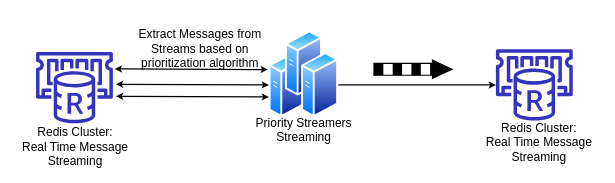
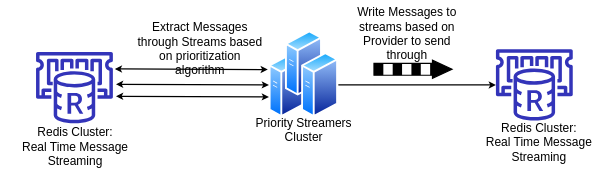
+ <mxCell id="16" value="&lt;font style=&quot;font-size: 20px;&quot;&gt;Write Messages to streams based on Provider to send through&lt;/font&gt;" style="text;html=1;strokeColor=none;fillColor=none;align=center;verticalAlign=middle;whiteSpace=wrap;rounded=0;fontSize=20;" parent="1" vertex="1"><mxGeometry x="582.8" y="20" width="190" height="70" as="geometry" /></mxCell>
- <mxCell id="10" value="&lt;font style=&quot;font-size: 20px;&quot;&gt;Extract Messages from Streams based on prioritization algorithm&lt;/font&gt;" style="text;html=1;strokeColor=none;fillColor=none;align=center;verticalAlign=middle;whiteSpace=wrap;rounded=0;fontSize=20;" parent="1" vertex="1"><mxGeometry x="222.8" y="30" width="220" height="100" as="geometry" /></mxCell>
+ <mxCell id="10" value="&lt;font style=&quot;font-size: 20px;&quot;&gt;Extract Messages through Streams based on prioritization algorithm&lt;/font&gt;" style="text;html=1;strokeColor=none;fillColor=none;align=center;verticalAlign=middle;whiteSpace=wrap;rounded=0;fontSize=20;" parent="1" vertex="1"><mxGeometry x="222.8" y="30" width="220" height="100" as="geometry" /></mxCell>
- <mxCell id="8" value="&lt;font style=&quot;font-size: 20px&quot;&gt;Priority Streamers Streaming&lt;/font&gt;" style="text;html=1;strokeColor=none;fillColor=none;align=center;verticalAlign=middle;whiteSpace=wrap;rounded=0;fontSize=20;" parent="1" vertex="1"><mxGeometry x="415.8" y="180" width="180" height="70" as="geometry" /></mxCell>
+ <mxCell id="8" value="&lt;font style=&quot;font-size: 20px&quot;&gt;Priority Streamers Cluster&lt;/font&gt;" style="text;html=1;strokeColor=none;fillColor=none;align=center;verticalAlign=middle;whiteSpace=wrap;rounded=0;fontSize=20;" parent="1" vertex="1"><mxGeometry x="415.8" y="180" width="180" height="70" as="geometry" /></mxCell>
